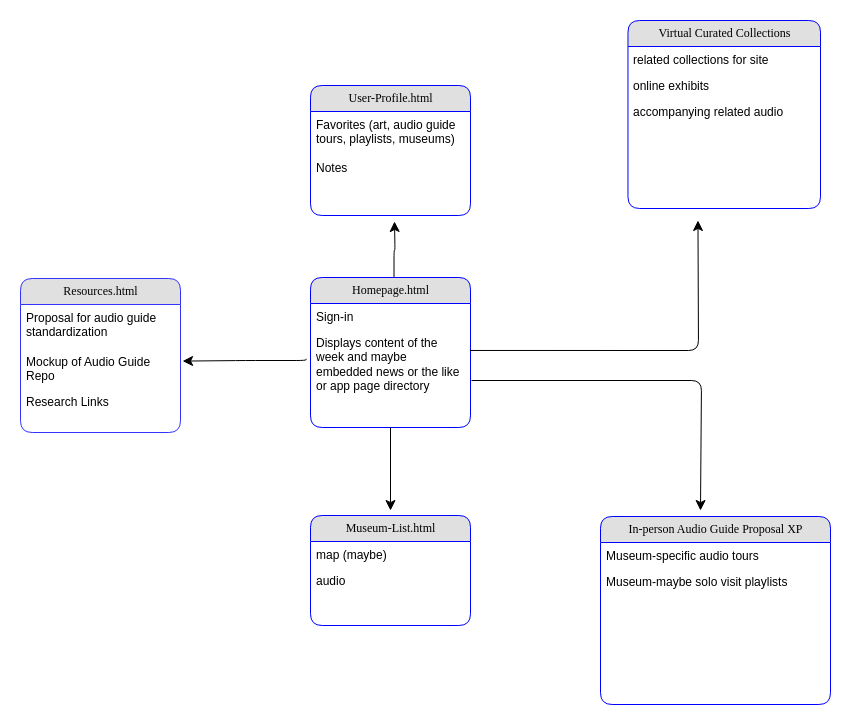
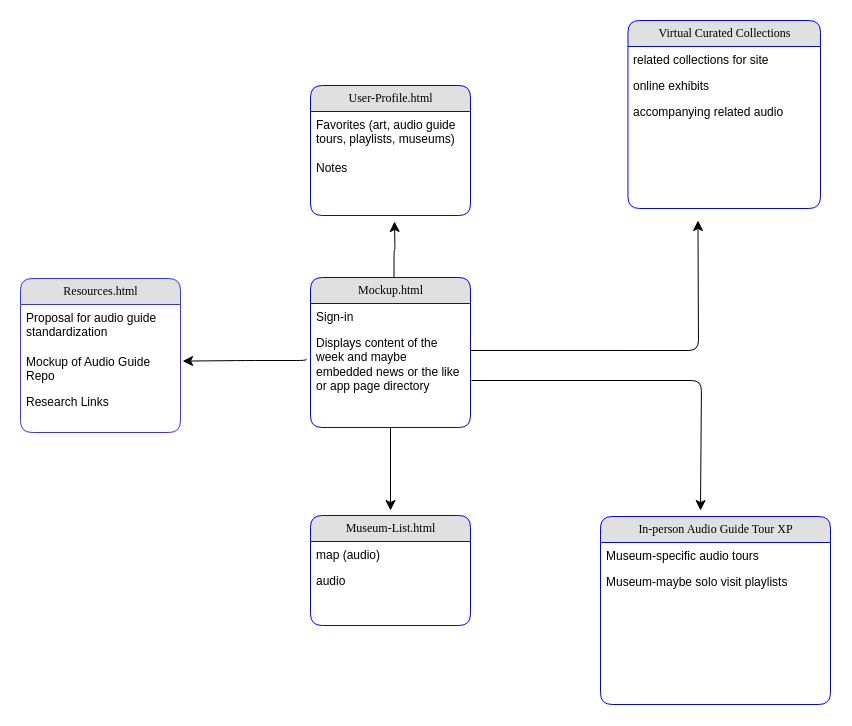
- <mxCell id="12" value="Homepage.html" style="swimlane;html=1;fontStyle=0;childLayout=stackLayout;horizontal=1;startSize=26;fillColor=#e0e0e0;horizontalStack=0;resizeParent=1;resizeLast=0;collapsible=1;marginBottom=0;swimlaneFillColor=#ffffff;align=center;rounded=1;shadow=0;comic=0;labelBackgroundColor=none;strokeWidth=1;fontFamily=Verdana;fontSize=12;strokeColor=#0000FF;" parent="1" vertex="1"><mxGeometry x="310" y="277" width="160" height="150" as="geometry" /></mxCell>
+ <mxCell id="12" value="Mockup.html" style="swimlane;html=1;fontStyle=0;childLayout=stackLayout;horizontal=1;startSize=26;fillColor=#e0e0e0;horizontalStack=0;resizeParent=1;resizeLast=0;collapsible=1;marginBottom=0;swimlaneFillColor=#ffffff;align=center;rounded=1;shadow=0;comic=0;labelBackgroundColor=none;strokeWidth=1;fontFamily=Verdana;fontSize=12;strokeColor=#0000FF;" parent="1" vertex="1"><mxGeometry x="310" y="277" width="160" height="150" as="geometry" /></mxCell>
- <mxCell id="23" value="In-person Audio Guide Proposal XP" style="swimlane;html=1;fontStyle=0;childLayout=stackLayout;horizontal=1;startSize=26;fillColor=#e0e0e0;horizontalStack=0;resizeParent=1;resizeLast=0;collapsible=1;marginBottom=0;swimlaneFillColor=#ffffff;align=center;rounded=1;shadow=0;comic=0;labelBackgroundColor=none;strokeWidth=1;fontFamily=Verdana;fontSize=12;strokeColor=#0000FF;" parent="1" vertex="1"><mxGeometry x="600" y="516" width="230" height="188" as="geometry" /></mxCell>
+ <mxCell id="23" value="In-person Audio Guide Tour XP" style="swimlane;html=1;fontStyle=0;childLayout=stackLayout;horizontal=1;startSize=26;fillColor=#e0e0e0;horizontalStack=0;resizeParent=1;resizeLast=0;collapsible=1;marginBottom=0;swimlaneFillColor=#ffffff;align=center;rounded=1;shadow=0;comic=0;labelBackgroundColor=none;strokeWidth=1;fontFamily=Verdana;fontSize=12;strokeColor=#0000FF;" parent="1" vertex="1"><mxGeometry x="600" y="516" width="230" height="188" as="geometry" /></mxCell>
- <mxCell id="16" value="map (maybe)" style="text;html=1;strokeColor=none;fillColor=none;spacingLeft=4;spacingRight=4;whiteSpace=wrap;overflow=hidden;rotatable=0;points=[[0,0.5],[1,0.5]];portConstraint=eastwest;" parent="15" vertex="1"><mxGeometry y="26" width="160" height="26" as="geometry" /></mxCell>
+ <mxCell id="16" value="map (audio)" style="text;html=1;strokeColor=none;fillColor=none;spacingLeft=4;spacingRight=4;whiteSpace=wrap;overflow=hidden;rotatable=0;points=[[0,0.5],[1,0.5]];portConstraint=eastwest;" parent="15" vertex="1"><mxGeometry y="26" width="160" height="26" as="geometry" /></mxCell>
